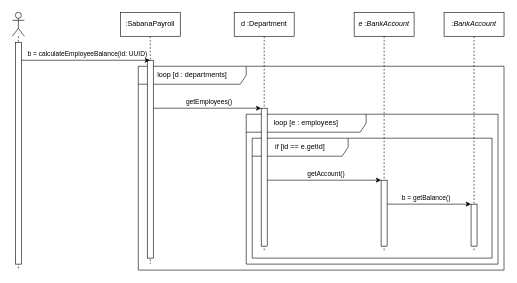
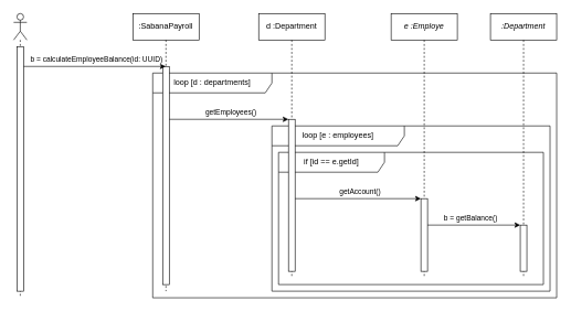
- <mxCell id="13" value="&lt;i&gt;e :BankAccount&lt;/i&gt;" style="shape=umlLifeline;perimeter=lifelinePerimeter;whiteSpace=wrap;html=1;container=1;collapsible=0;recursiveResize=0;outlineConnect=0;" vertex="1" parent="1"><mxGeometry x="590" y="20" width="100" height="400" as="geometry" /></mxCell>
+ <mxCell id="13" value="&lt;i&gt;e :Employe&lt;/i&gt;" style="shape=umlLifeline;perimeter=lifelinePerimeter;whiteSpace=wrap;html=1;container=1;collapsible=0;recursiveResize=0;outlineConnect=0;" vertex="1" parent="1"><mxGeometry x="590" y="20" width="100" height="400" as="geometry" /></mxCell>
- <mxCell id="16" value=":BankAccount" style="shape=umlLifeline;perimeter=lifelinePerimeter;whiteSpace=wrap;html=1;container=1;collapsible=0;recursiveResize=0;outlineConnect=0;fontStyle=2" vertex="1" parent="1"><mxGeometry x="740" y="20" width="100" height="400" as="geometry" /></mxCell>
+ <mxCell id="16" value=":Department" style="shape=umlLifeline;perimeter=lifelinePerimeter;whiteSpace=wrap;html=1;container=1;collapsible=0;recursiveResize=0;outlineConnect=0;fontStyle=2" vertex="1" parent="1"><mxGeometry x="740" y="20" width="100" height="400" as="geometry" /></mxCell>
